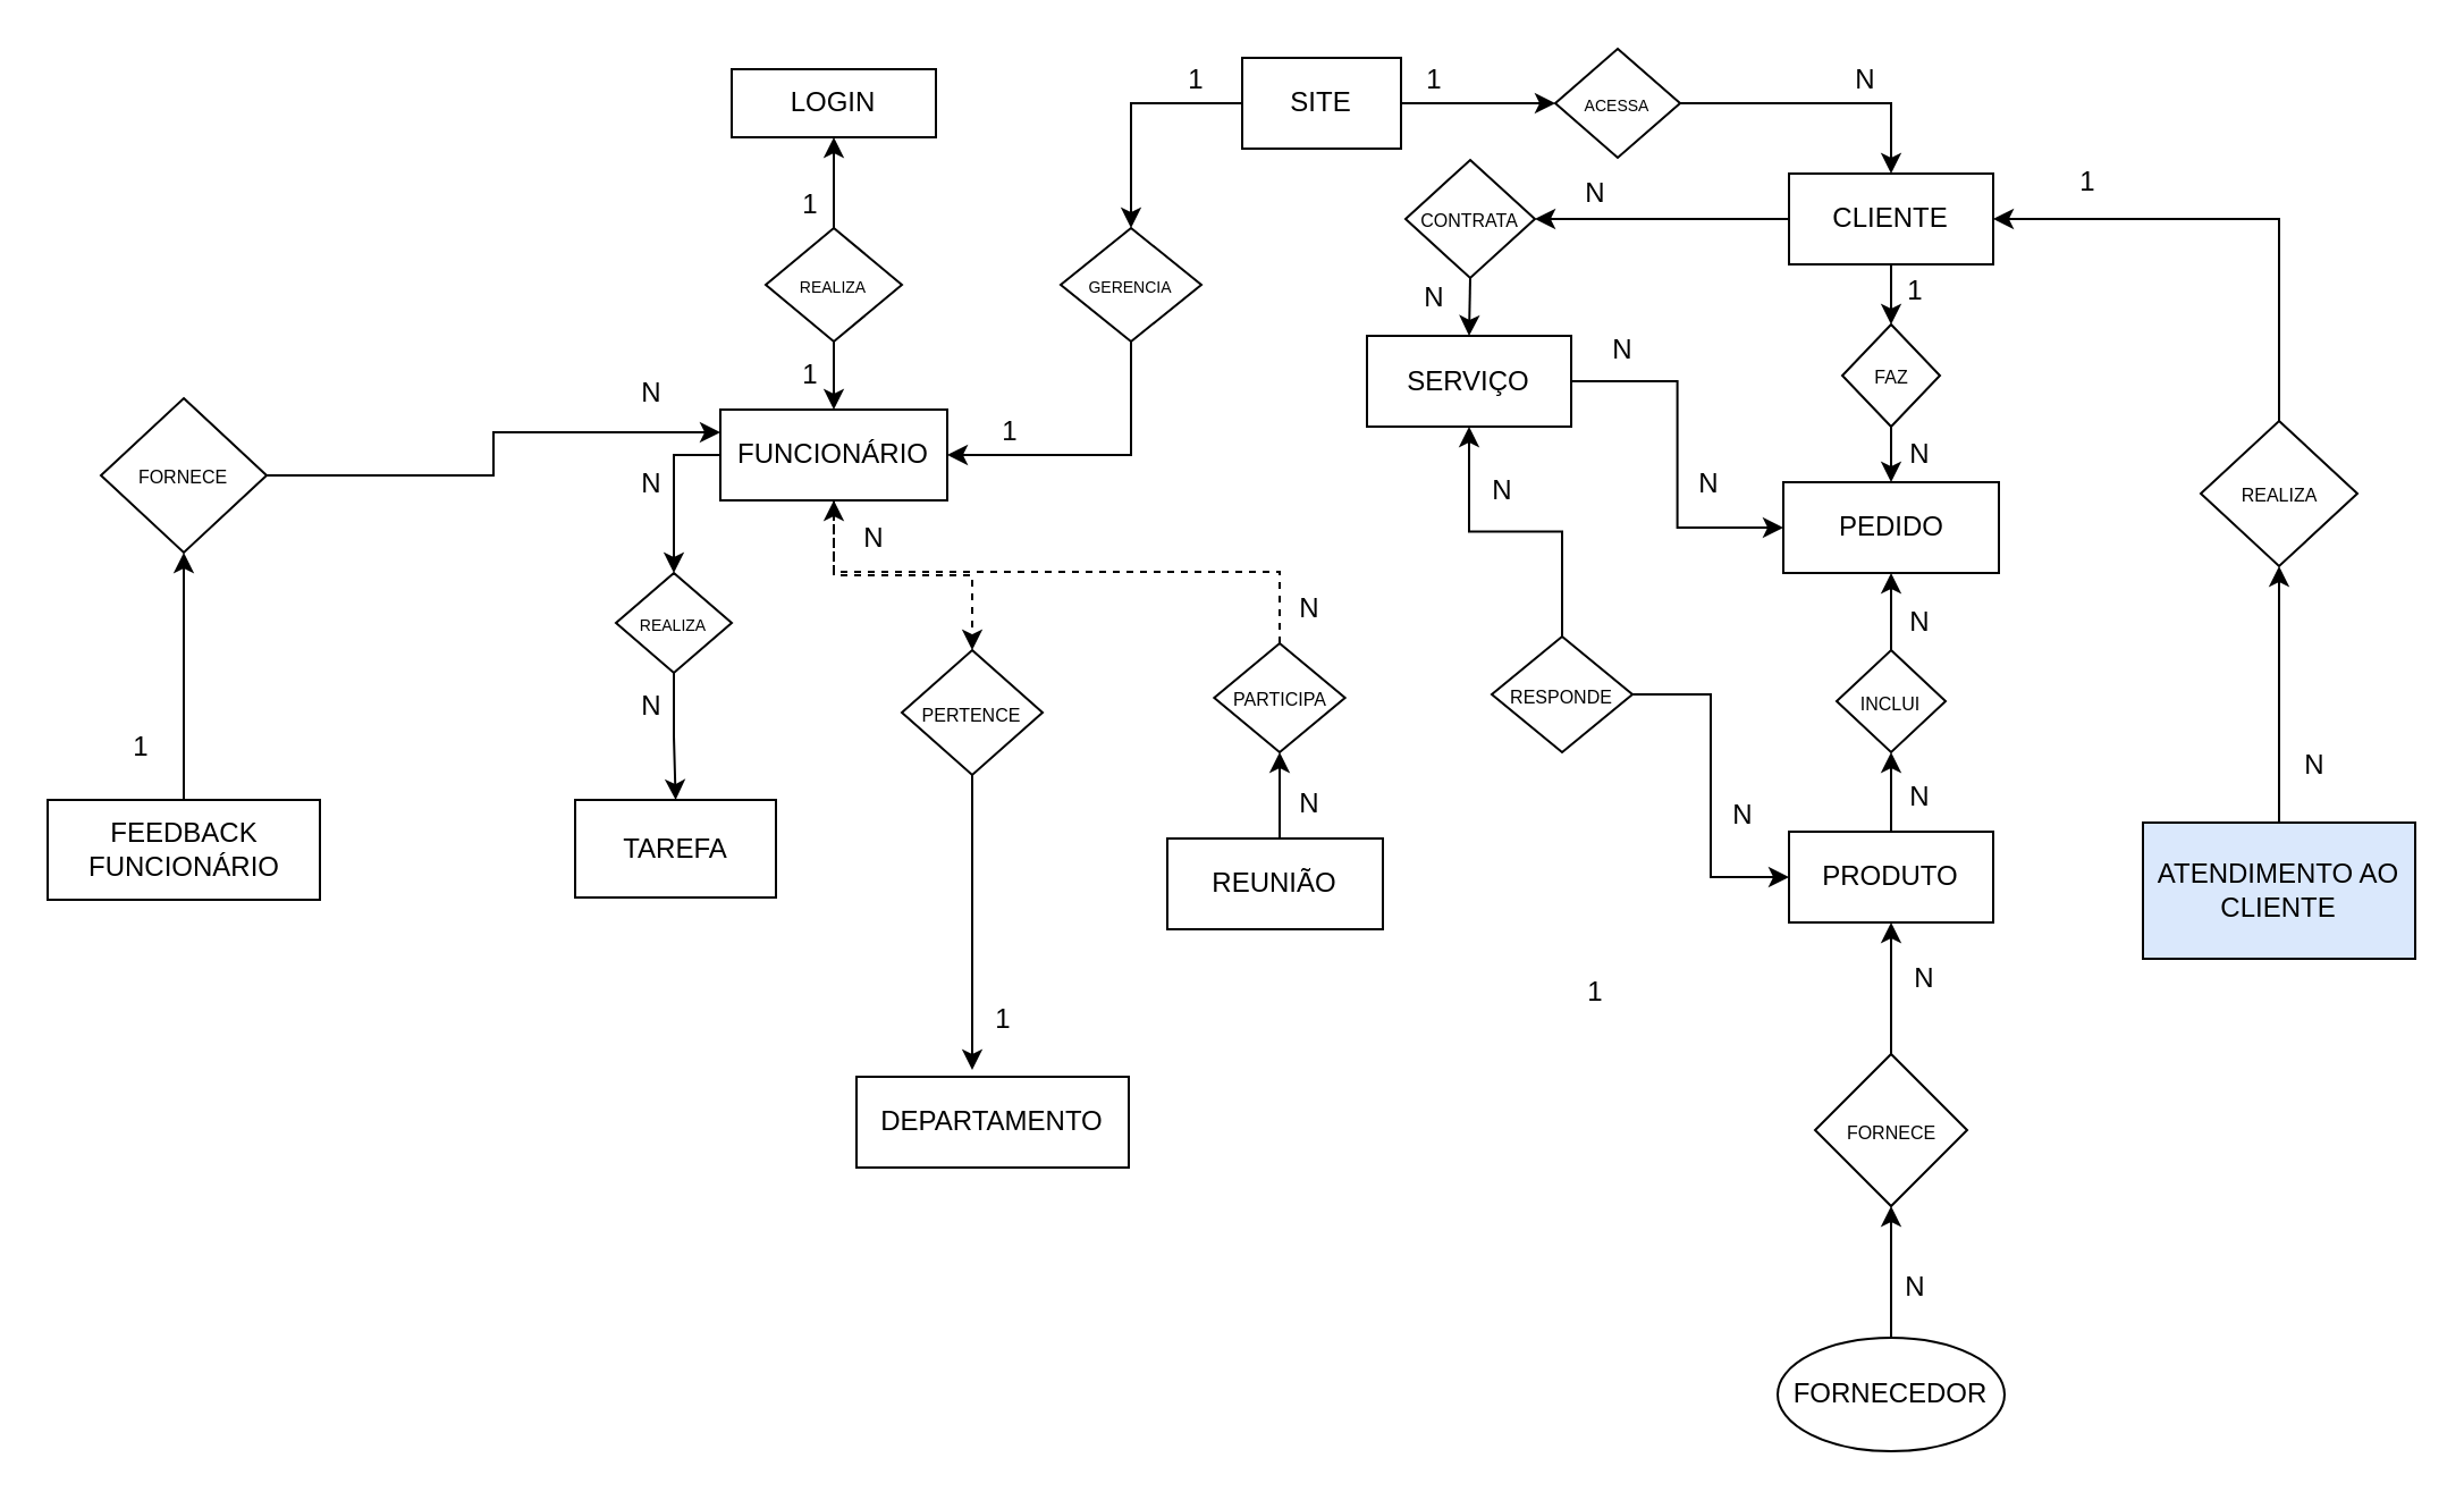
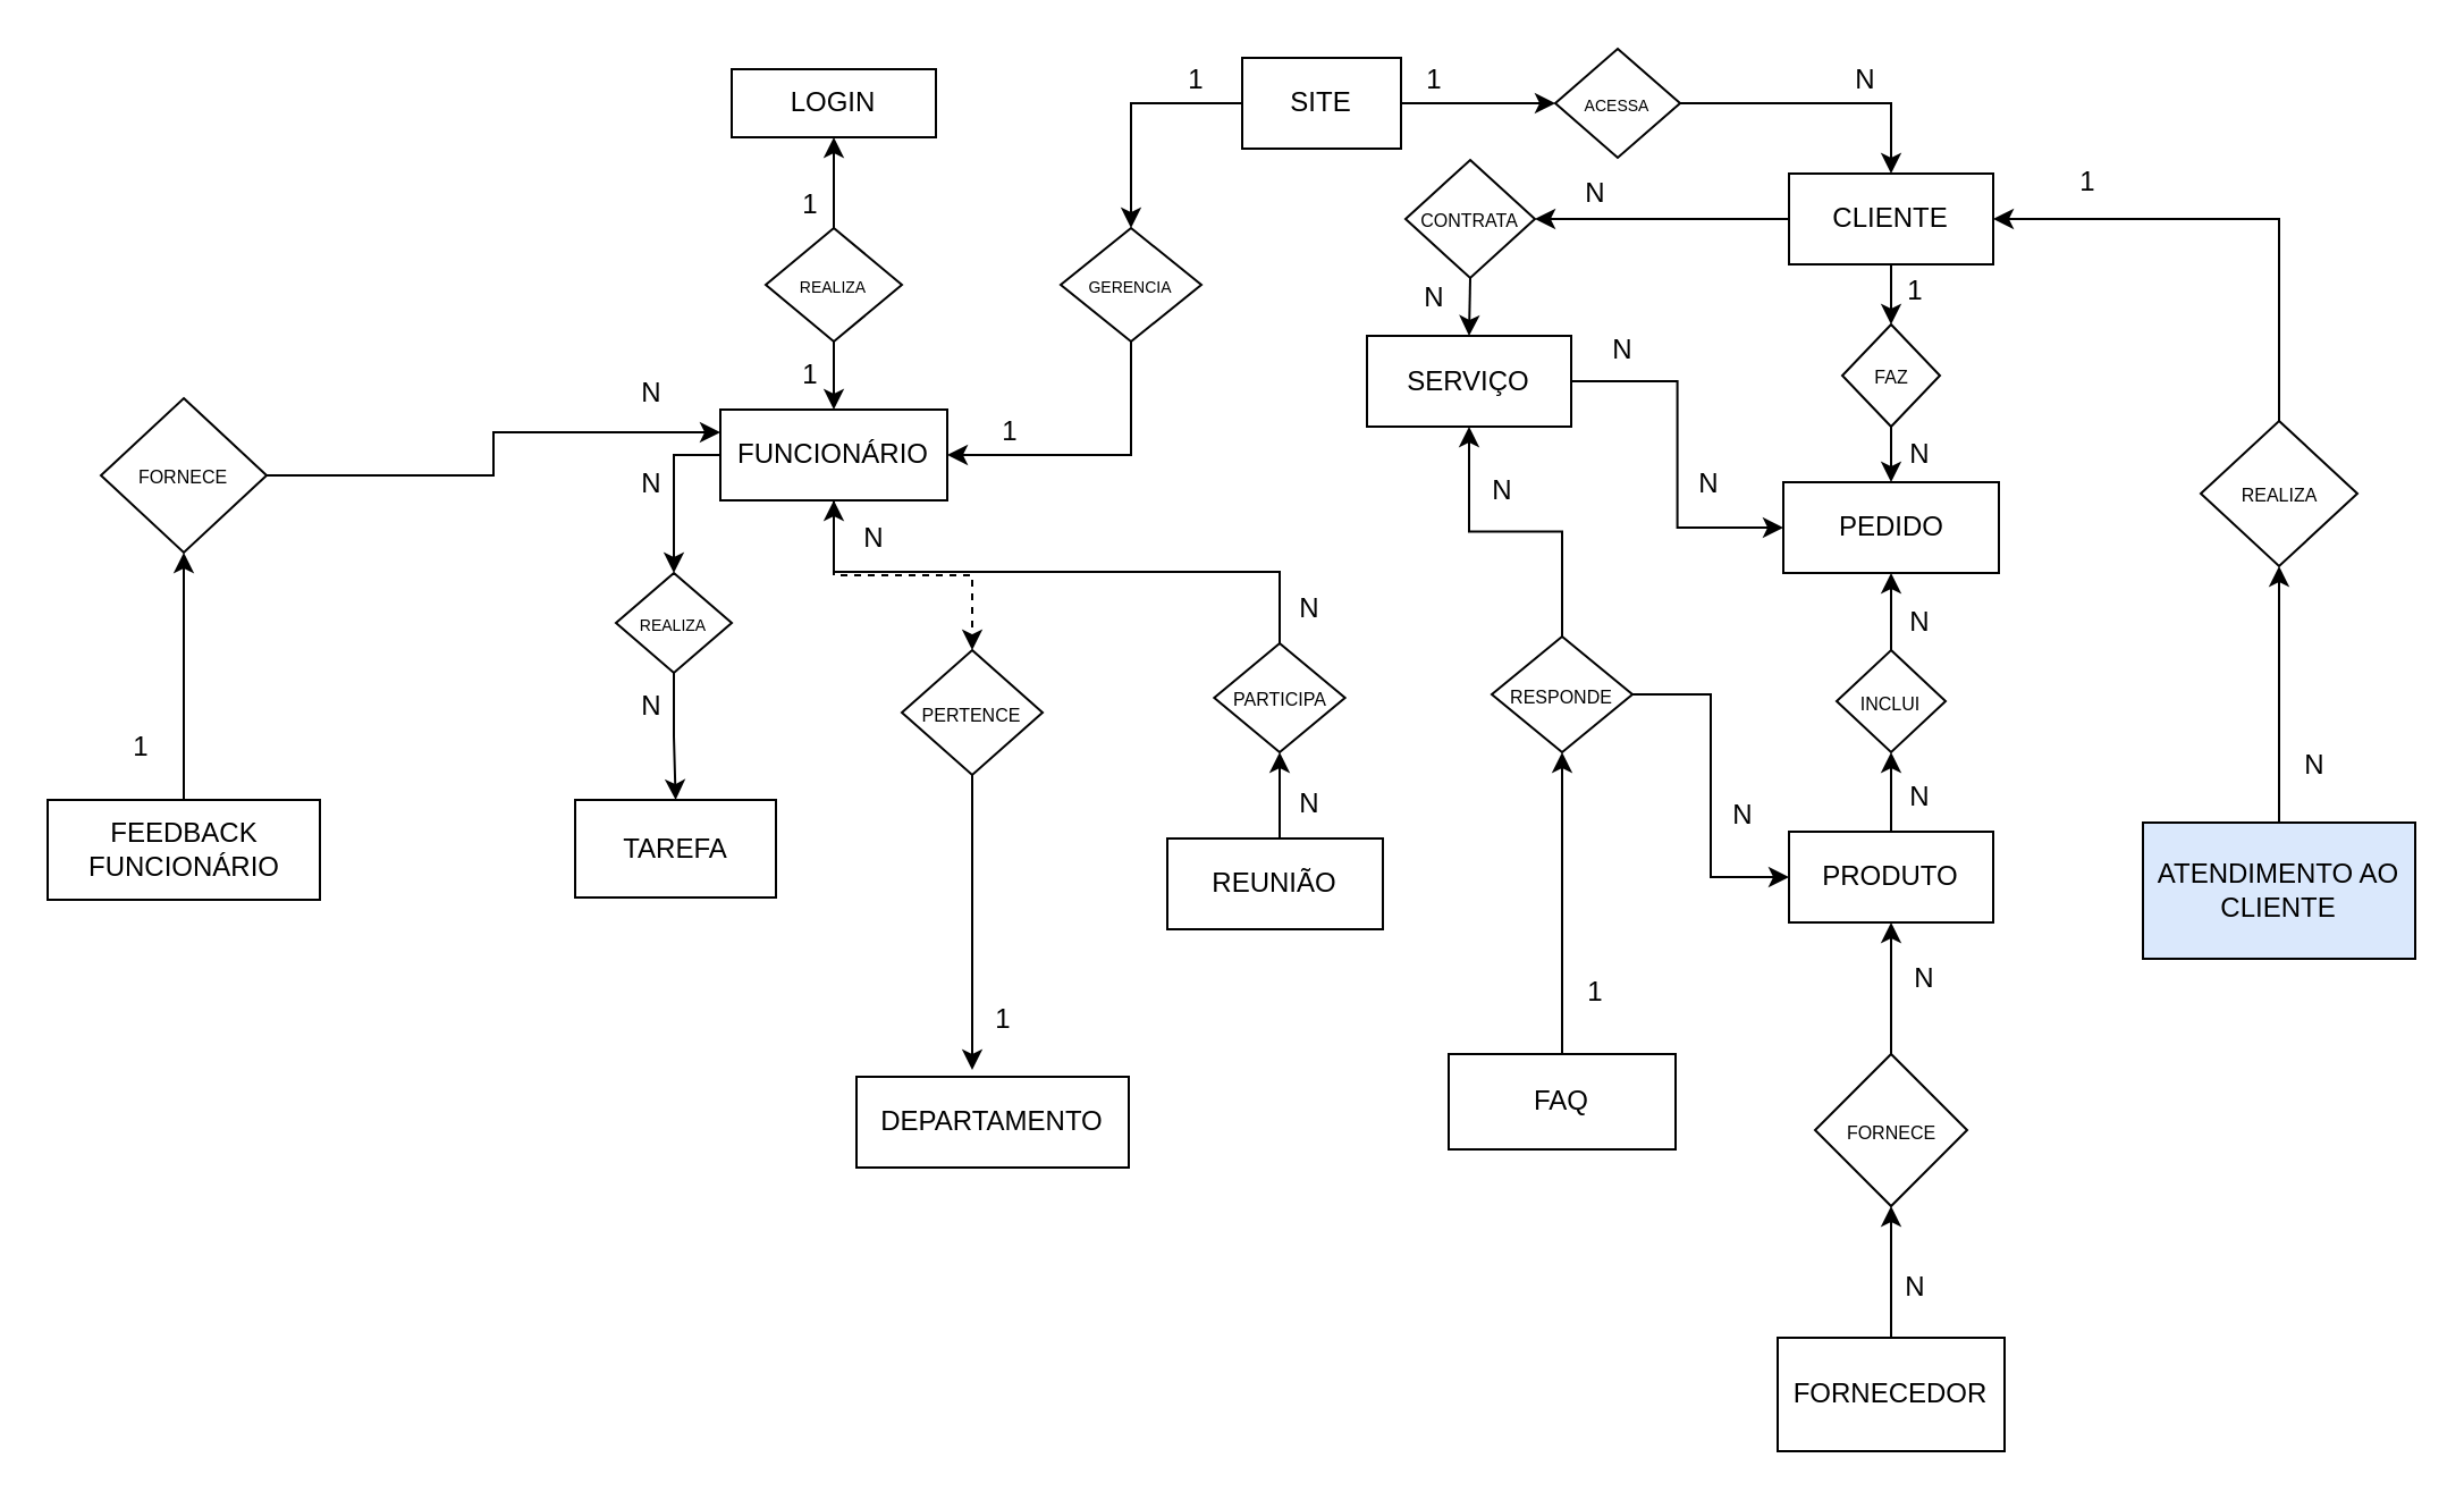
- <mxCell id="62" style="edgeStyle=orthogonalEdgeStyle;rounded=0;orthogonalLoop=1;jettySize=auto;html=1;exitX=0.5;exitY=0;exitDx=0;exitDy=0;labelBackgroundColor=none;fontColor=default;dashed=1;" parent="1" source="63" target="4" edge="1"><mxGeometry relative="1" as="geometry" /></mxCell>
+ <mxCell id="62" style="edgeStyle=orthogonalEdgeStyle;rounded=0;orthogonalLoop=1;jettySize=auto;html=1;exitX=0.5;exitY=0;exitDx=0;exitDy=0;labelBackgroundColor=none;fontColor=default;" parent="1" source="63" target="4" edge="1"><mxGeometry relative="1" as="geometry" /></mxCell>
+ <mxCell id="22" style="edgeStyle=orthogonalEdgeStyle;rounded=0;orthogonalLoop=1;jettySize=auto;html=1;entryX=0.5;entryY=1;entryDx=0;entryDy=0;labelBackgroundColor=none;fontColor=default;" parent="1" source="23" target="68" edge="1"><mxGeometry relative="1" as="geometry" /></mxCell>
+ <mxCell id="23" value="FAQ" style="rounded=0;whiteSpace=wrap;html=1;labelBackgroundColor=none;" parent="1" vertex="1"><mxGeometry x="638" y="464" width="100" height="42" as="geometry" /></mxCell>
- <mxCell id="19" value="FORNECEDOR" style="ellipse;whiteSpace=wrap;html=1;labelBackgroundColor=none;" parent="1" vertex="1"><mxGeometry x="783" y="589" width="100" height="50" as="geometry" /></mxCell>
+ <mxCell id="19" value="FORNECEDOR" style="rounded=0;whiteSpace=wrap;html=1;labelBackgroundColor=none;" parent="1" vertex="1"><mxGeometry x="783" y="589" width="100" height="50" as="geometry" /></mxCell>
